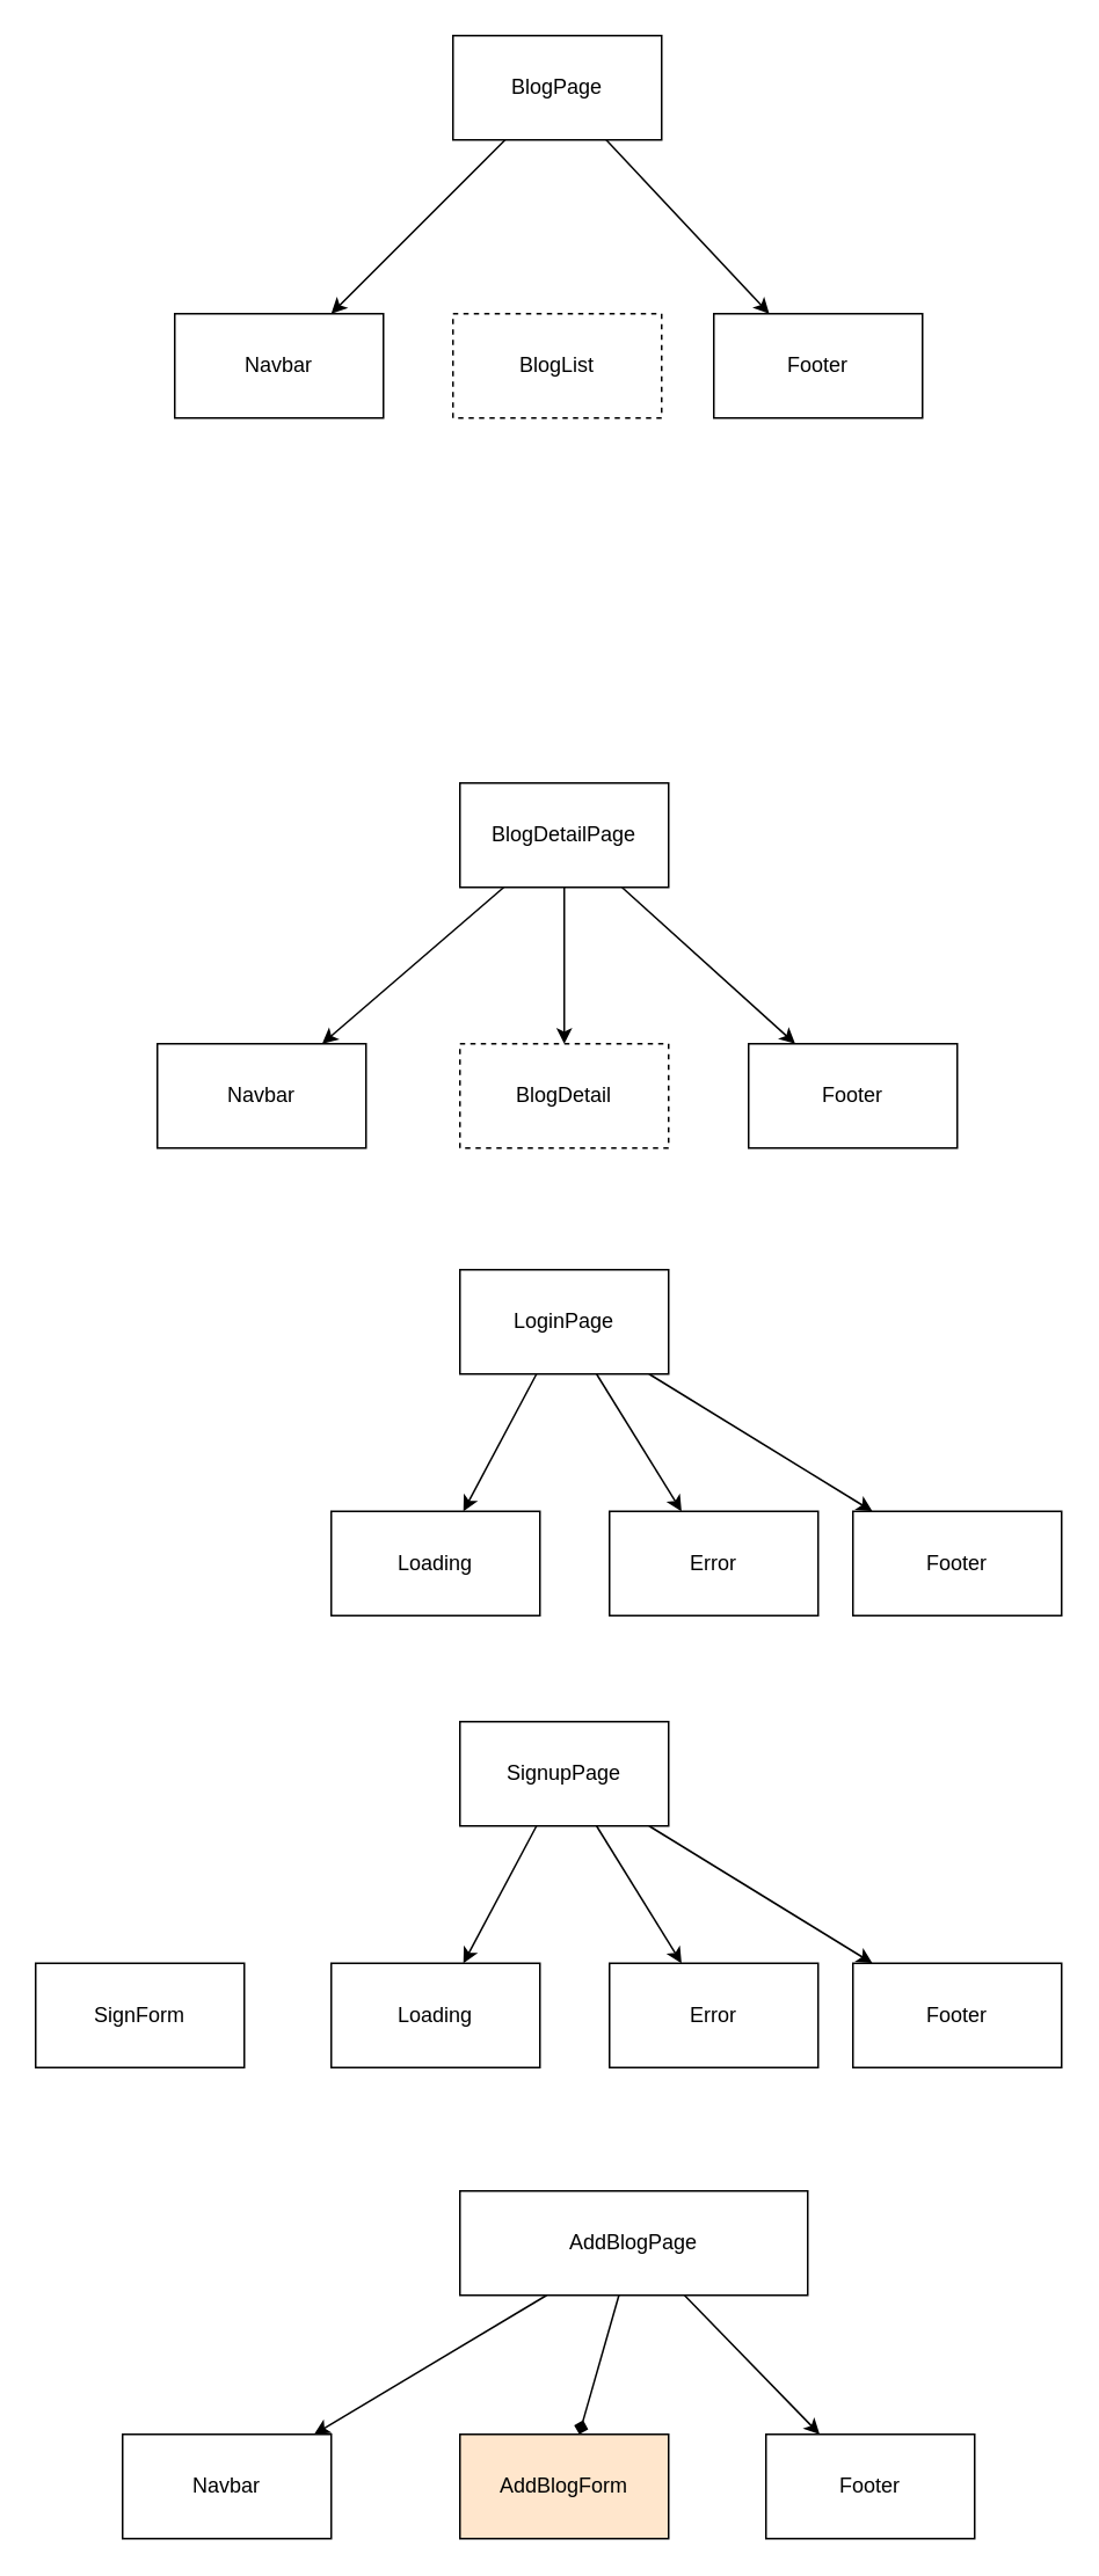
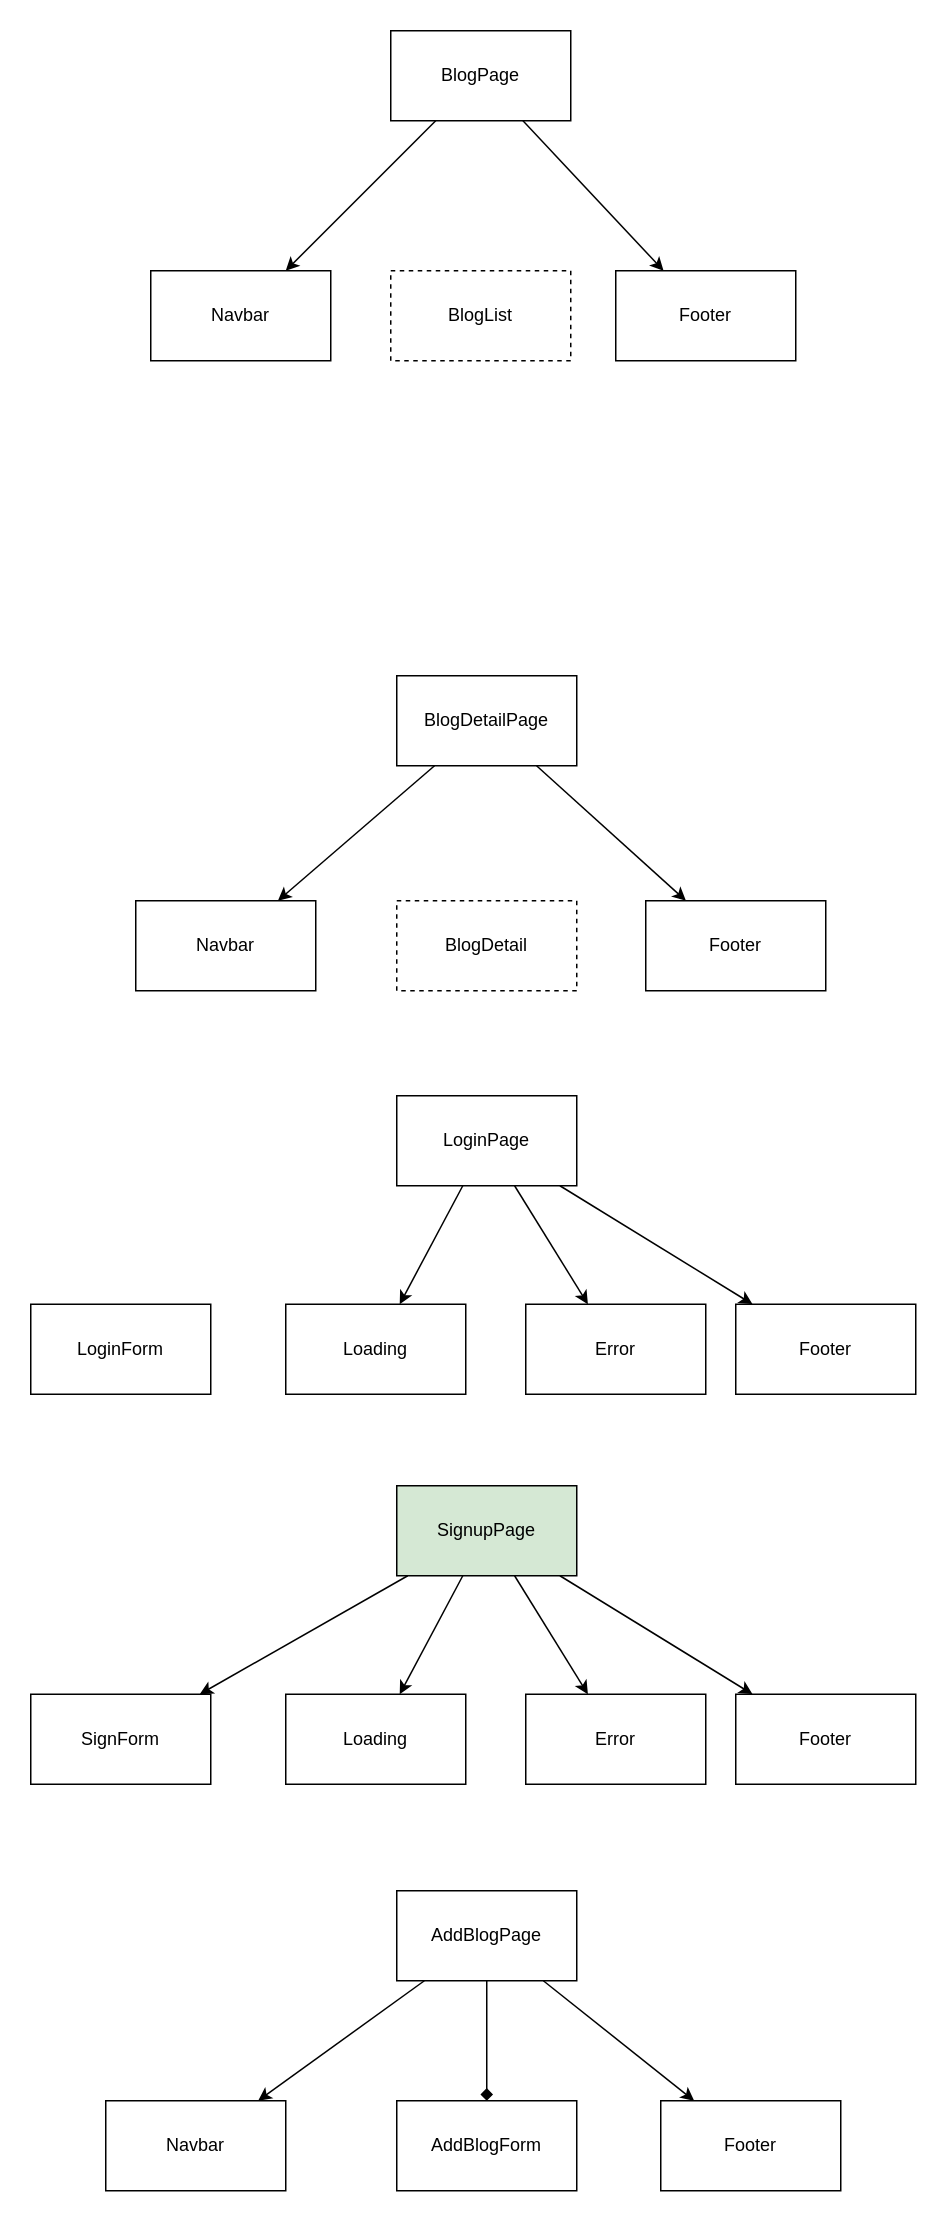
- <mxCell id="9" value="" style="rounded=0;orthogonalLoop=1;jettySize=auto;html=1;" edge="1" parent="1" source="11" target="13"><mxGeometry relative="1" as="geometry" /></mxCell>
+ <mxCell id="19" value="LoginForm" style="whiteSpace=wrap;html=1;rounded=0;" vertex="1" parent="1"><mxGeometry x="20" y="869" width="120" height="60" as="geometry" /></mxCell>
- <mxCell id="27" value="SignupPage" style="rounded=0;whiteSpace=wrap;html=1;" vertex="1" parent="1"><mxGeometry x="264" y="990" width="120" height="60" as="geometry" /></mxCell>
+ <mxCell id="27" value="SignupPage" style="rounded=0;whiteSpace=wrap;html=1;fillColor=#d5e8d4;" vertex="1" parent="1"><mxGeometry x="264" y="990" width="120" height="60" as="geometry" /></mxCell>
+ <mxCell id="23" value="" style="rounded=0;orthogonalLoop=1;jettySize=auto;html=1;" edge="1" parent="1" source="27" target="28"><mxGeometry relative="1" as="geometry" /></mxCell>
- <mxCell id="35" value="AddBlogPage" style="rounded=0;whiteSpace=wrap;html=1;" vertex="1" parent="1"><mxGeometry x="264" y="1260" width="200" height="60" as="geometry" /></mxCell>
+ <mxCell id="35" value="AddBlogPage" style="rounded=0;whiteSpace=wrap;html=1;" vertex="1" parent="1"><mxGeometry x="264" y="1260" width="120" height="60" as="geometry" /></mxCell>
- <mxCell id="38" value="AddBlogForm" style="whiteSpace=wrap;html=1;rounded=0;fillColor=#ffe6cc;" vertex="1" parent="1"><mxGeometry x="264" y="1400" width="120" height="60" as="geometry" /></mxCell>
+ <mxCell id="38" value="AddBlogForm" style="whiteSpace=wrap;html=1;rounded=0;" vertex="1" parent="1"><mxGeometry x="264" y="1400" width="120" height="60" as="geometry" /></mxCell>
